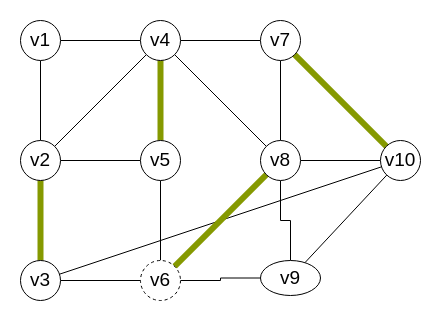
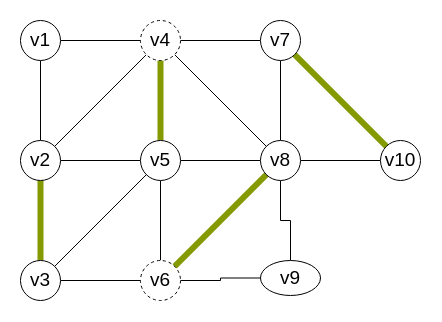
- <mxCell id="12" value="v4" style="ellipse;whiteSpace=wrap;html=1;aspect=fixed;fontSize=19;" vertex="1" parent="1"><mxGeometry x="140" y="20" width="40" height="40" as="geometry" /></mxCell>
+ <mxCell id="12" value="v4" style="ellipse;whiteSpace=wrap;html=1;aspect=fixed;fontSize=19;dashed=1;" vertex="1" parent="1"><mxGeometry x="140" y="20" width="40" height="40" as="geometry" /></mxCell>
+ <mxCell id="13" style="edgeStyle=orthogonalEdgeStyle;rounded=0;orthogonalLoop=1;jettySize=auto;html=1;endArrow=none;endFill=0;fontSize=25;" edge="1" parent="1" source="15" target="27"><mxGeometry relative="1" as="geometry" /></mxCell>
- <mxCell id="17" style="edgeStyle=none;rounded=0;orthogonalLoop=1;jettySize=auto;html=1;endArrow=none;endFill=0;fontSize=25;fontColor=#DC322F;" edge="1" parent="1" source="18" target="30"><mxGeometry relative="1" as="geometry" /></mxCell>
+ <mxCell id="17" style="edgeStyle=none;rounded=0;orthogonalLoop=1;jettySize=auto;html=1;endArrow=none;endFill=0;fontSize=25;fontColor=#DC322F;" edge="1" parent="1" source="18" target="15"><mxGeometry relative="1" as="geometry" /></mxCell>
- <mxCell id="28" style="rounded=0;orthogonalLoop=1;jettySize=auto;html=1;endArrow=none;endFill=0;fontSize=25;" edge="1" parent="1" source="29" target="30"><mxGeometry relative="1" as="geometry" /></mxCell>
